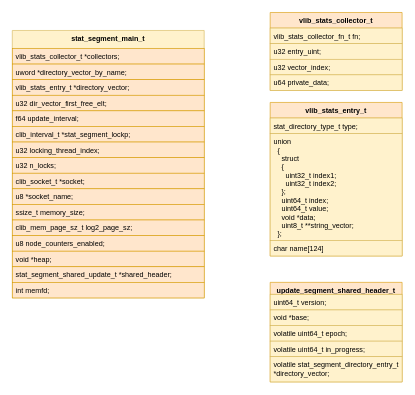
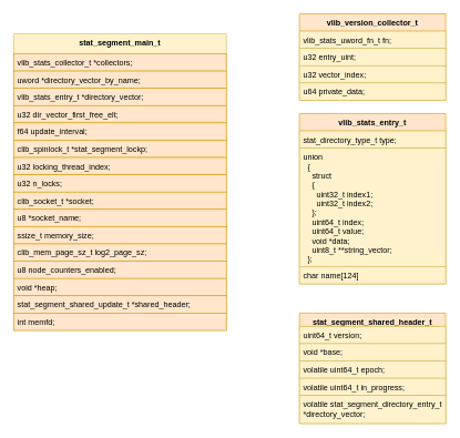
- <mxCell id="25" value="vlib_stats_collector_t" style="swimlane;fontStyle=1;align=center;verticalAlign=top;childLayout=stackLayout;horizontal=1;startSize=26;horizontalStack=0;resizeParent=1;resizeParentMax=0;resizeLast=0;collapsible=1;marginBottom=0;strokeColor=#d79b00;fillColor=#ffe6cc;" vertex="1" parent="1"><mxGeometry x="450" y="20" width="220" height="130" as="geometry" /></mxCell>
+ <mxCell id="25" value="vlib_version_collector_t" style="swimlane;fontStyle=1;align=center;verticalAlign=top;childLayout=stackLayout;horizontal=1;startSize=26;horizontalStack=0;resizeParent=1;resizeParentMax=0;resizeLast=0;collapsible=1;marginBottom=0;strokeColor=#d79b00;fillColor=#ffe6cc;" vertex="1" parent="1"><mxGeometry x="450" y="20" width="220" height="130" as="geometry" /></mxCell>
- <mxCell id="26" value="vlib_stats_collector_fn_t fn;" style="text;strokeColor=#d6b656;fillColor=#fff2cc;align=left;verticalAlign=top;spacingLeft=4;spacingRight=4;overflow=hidden;rotatable=0;points=[[0,0.5],[1,0.5]];portConstraint=eastwest;" vertex="1" parent="25"><mxGeometry y="26" width="220" height="26" as="geometry" /></mxCell>
+ <mxCell id="26" value="vlib_stats_uword_fn_t fn;" style="text;strokeColor=#d6b656;fillColor=#fff2cc;align=left;verticalAlign=top;spacingLeft=4;spacingRight=4;overflow=hidden;rotatable=0;points=[[0,0.5],[1,0.5]];portConstraint=eastwest;" vertex="1" parent="25"><mxGeometry y="26" width="220" height="26" as="geometry" /></mxCell>
- <mxCell id="8" value="clib_interval_t *stat_segment_lockp;" style="text;strokeColor=#d79b00;fillColor=#ffe6cc;align=left;verticalAlign=top;spacingLeft=4;spacingRight=4;overflow=hidden;rotatable=0;points=[[0,0.5],[1,0.5]];portConstraint=eastwest;" parent="2" vertex="1"><mxGeometry y="160" width="320" height="26" as="geometry" /></mxCell>
+ <mxCell id="8" value="clib_spinlock_t *stat_segment_lockp;" style="text;strokeColor=#d79b00;fillColor=#ffe6cc;align=left;verticalAlign=top;spacingLeft=4;spacingRight=4;overflow=hidden;rotatable=0;points=[[0,0.5],[1,0.5]];portConstraint=eastwest;" parent="2" vertex="1"><mxGeometry y="160" width="320" height="26" as="geometry" /></mxCell>
- <mxCell id="19" value="update_segment_shared_header_t" style="swimlane;fontStyle=1;align=center;verticalAlign=top;childLayout=stackLayout;horizontal=1;startSize=20;horizontalStack=0;resizeParent=1;resizeParentMax=0;resizeLast=0;collapsible=1;marginBottom=0;strokeColor=#d79b00;fillColor=#ffe6cc;" parent="1" vertex="1"><mxGeometry x="450" y="470" width="220" height="166" as="geometry" /></mxCell>
+ <mxCell id="19" value="stat_segment_shared_header_t" style="swimlane;fontStyle=1;align=center;verticalAlign=top;childLayout=stackLayout;horizontal=1;startSize=20;horizontalStack=0;resizeParent=1;resizeParentMax=0;resizeLast=0;collapsible=1;marginBottom=0;strokeColor=#d79b00;fillColor=#ffe6cc;" parent="1" vertex="1"><mxGeometry x="450" y="470" width="220" height="166" as="geometry" /></mxCell>
